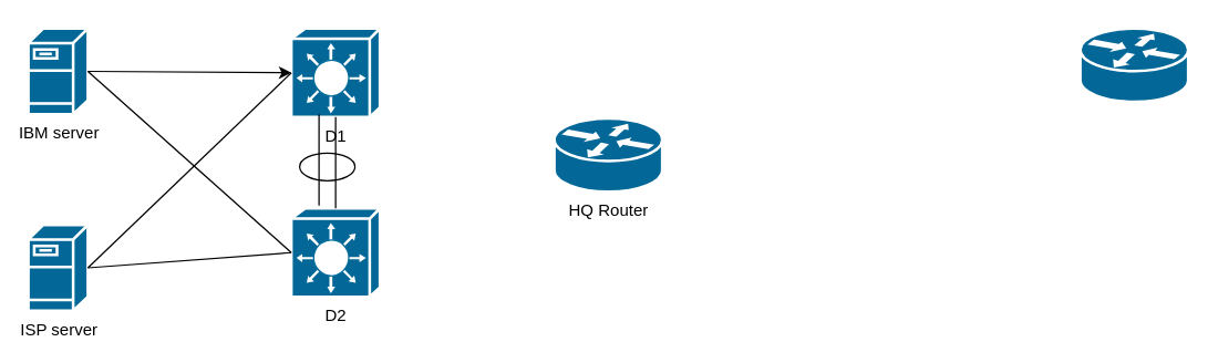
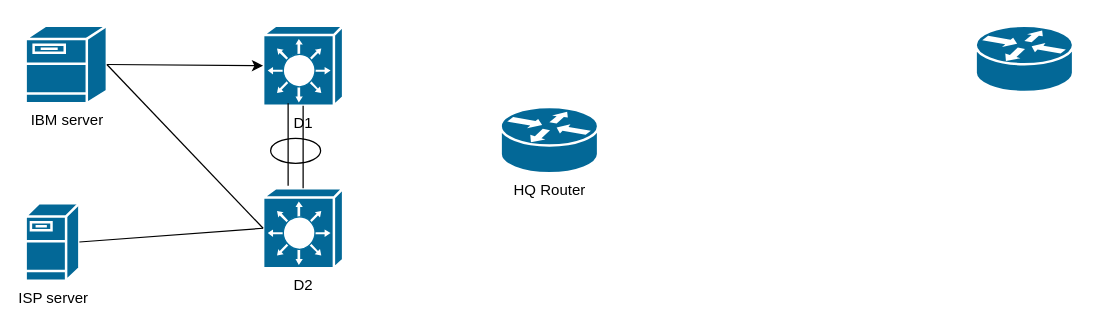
- <mxCell id="4" value="IBM server" style="shape=mxgraph.cisco.servers.fileserver;sketch=0;html=1;pointerEvents=1;dashed=0;fillColor=#036897;strokeColor=#ffffff;strokeWidth=2;verticalLabelPosition=bottom;verticalAlign=top;align=center;outlineConnect=0;" vertex="1" parent="1"><mxGeometry x="20" y="20" width="43" height="62" as="geometry" /></mxCell>
+ <mxCell id="4" value="IBM server" style="shape=mxgraph.cisco.servers.fileserver;sketch=0;html=1;pointerEvents=1;dashed=0;fillColor=#036897;strokeColor=#ffffff;strokeWidth=2;verticalLabelPosition=bottom;verticalAlign=top;align=center;outlineConnect=0;" vertex="1" parent="1"><mxGeometry x="20" y="20" width="65" height="62" as="geometry" /></mxCell>
- <mxCell id="8" value="" style="endArrow=none;html=1;rounded=0;entryX=0;entryY=0.5;entryDx=0;entryDy=0;entryPerimeter=0;exitX=1;exitY=0.5;exitDx=0;exitDy=0;exitPerimeter=0;" edge="1" parent="1" source="5" target="6"><mxGeometry width="50" height="50" relative="1" as="geometry"><mxPoint x="103" y="-1" as="sourcePoint" /><mxPoint x="220" y="62" as="targetPoint" /></mxGeometry></mxCell>
